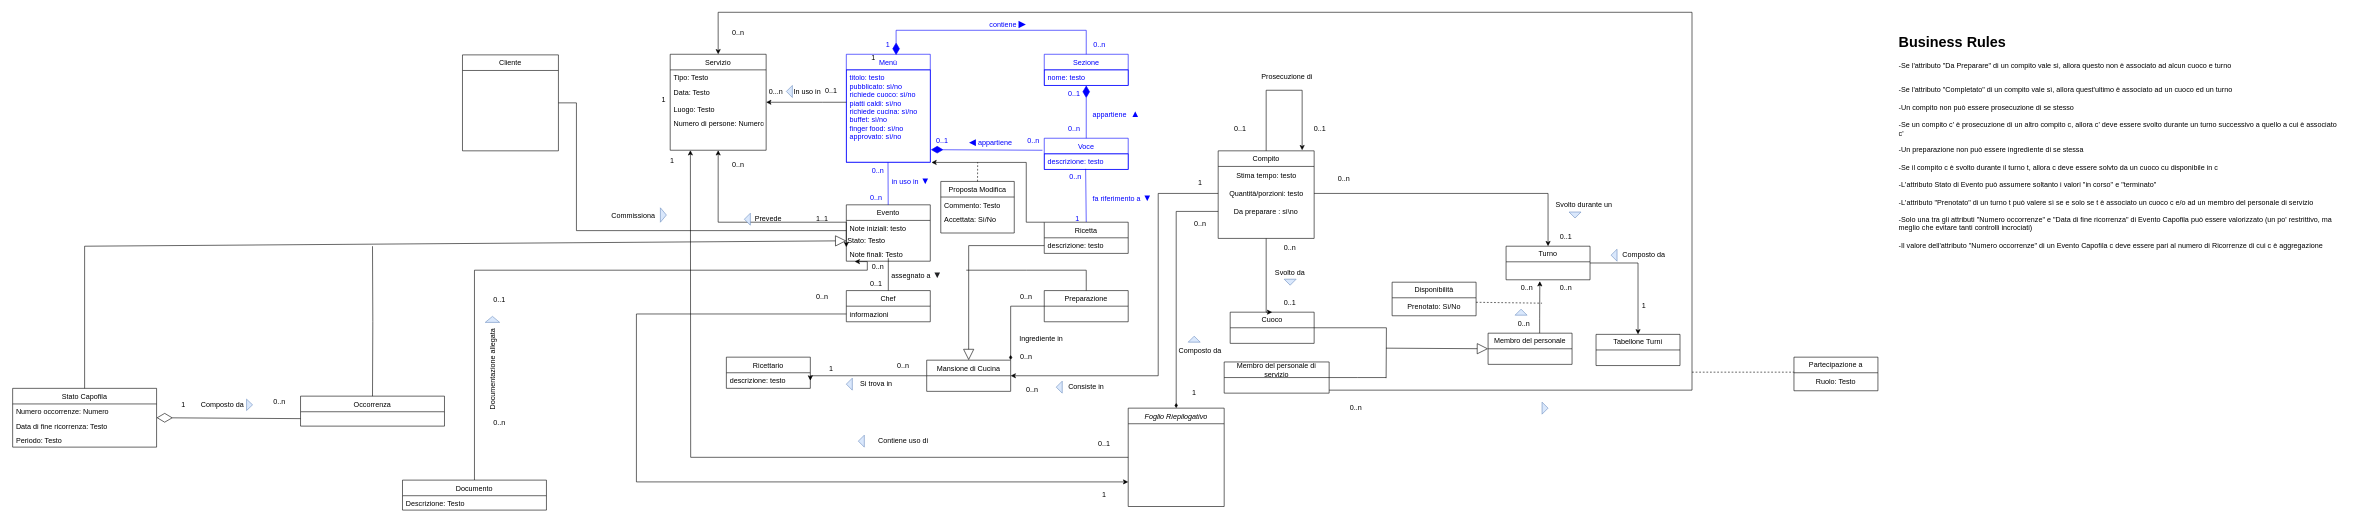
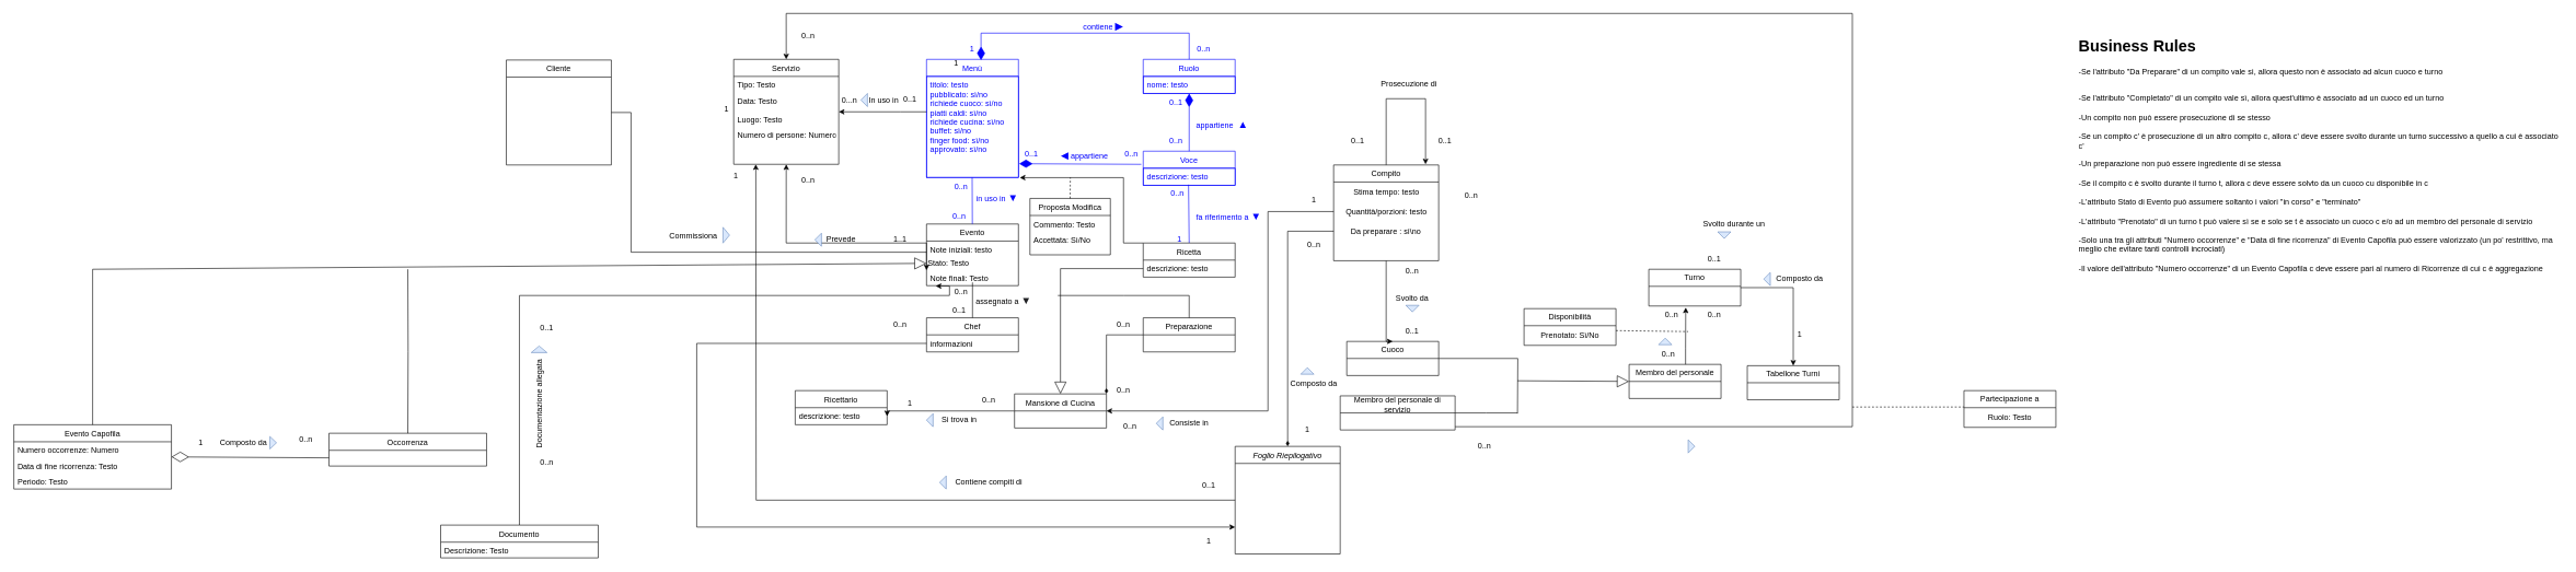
- <mxCell id="6" value="Sezione" style="swimlane;fontStyle=0;childLayout=stackLayout;horizontal=1;startSize=26;horizontalStack=0;resizeParent=1;resizeParentMax=0;resizeLast=0;collapsible=1;marginBottom=0;labelBackgroundColor=none;fontColor=#0000FF;strokeColor=#0000FF;" parent="1" vertex="1"><mxGeometry x="1740" y="90" width="140" height="52" as="geometry" /></mxCell>
+ <mxCell id="6" value="Ruolo" style="swimlane;fontStyle=0;childLayout=stackLayout;horizontal=1;startSize=26;horizontalStack=0;resizeParent=1;resizeParentMax=0;resizeLast=0;collapsible=1;marginBottom=0;labelBackgroundColor=none;fontColor=#0000FF;strokeColor=#0000FF;" parent="1" vertex="1"><mxGeometry x="1740" y="90" width="140" height="52" as="geometry" /></mxCell>
- <mxCell id="73" style="edgeStyle=orthogonalEdgeStyle;rounded=0;orthogonalLoop=1;jettySize=auto;html=1;entryX=0.5;entryY=0;entryDx=0;entryDy=0;" parent="1" source="63" target="72" edge="1"><mxGeometry relative="1" as="geometry" /></mxCell>
- <mxCell id="119" value="Ingrediente in" style="text;html=1;strokeColor=none;fillColor=none;align=center;verticalAlign=middle;whiteSpace=wrap;rounded=0;" parent="1" vertex="1"><mxGeometry x="1690" y="550" width="90" height="30" as="geometry" /></mxCell>
- <mxCell id="135" value="Stato Capofila" style="swimlane;fontStyle=0;childLayout=stackLayout;horizontal=1;startSize=26;horizontalStack=0;resizeParent=1;resizeParentMax=0;resizeLast=0;collapsible=1;marginBottom=0;labelBackgroundColor=none;" parent="1" vertex="1"><mxGeometry x="20" y="647" width="240" height="98" as="geometry" /></mxCell>
+ <mxCell id="135" value="Evento Capofila" style="swimlane;fontStyle=0;childLayout=stackLayout;horizontal=1;startSize=26;horizontalStack=0;resizeParent=1;resizeParentMax=0;resizeLast=0;collapsible=1;marginBottom=0;labelBackgroundColor=none;" parent="1" vertex="1"><mxGeometry x="20" y="647" width="240" height="98" as="geometry" /></mxCell>
- <mxCell id="94" value="Contiene uso di" style="text;html=1;strokeColor=none;fillColor=none;align=center;verticalAlign=middle;whiteSpace=wrap;rounded=0;" parent="1" vertex="1"><mxGeometry x="1430" y="720" width="150" height="30" as="geometry" /></mxCell>
+ <mxCell id="94" value="Contiene compiti di" style="text;html=1;strokeColor=none;fillColor=none;align=center;verticalAlign=middle;whiteSpace=wrap;rounded=0;" parent="1" vertex="1"><mxGeometry x="1430" y="720" width="150" height="30" as="geometry" /></mxCell>
